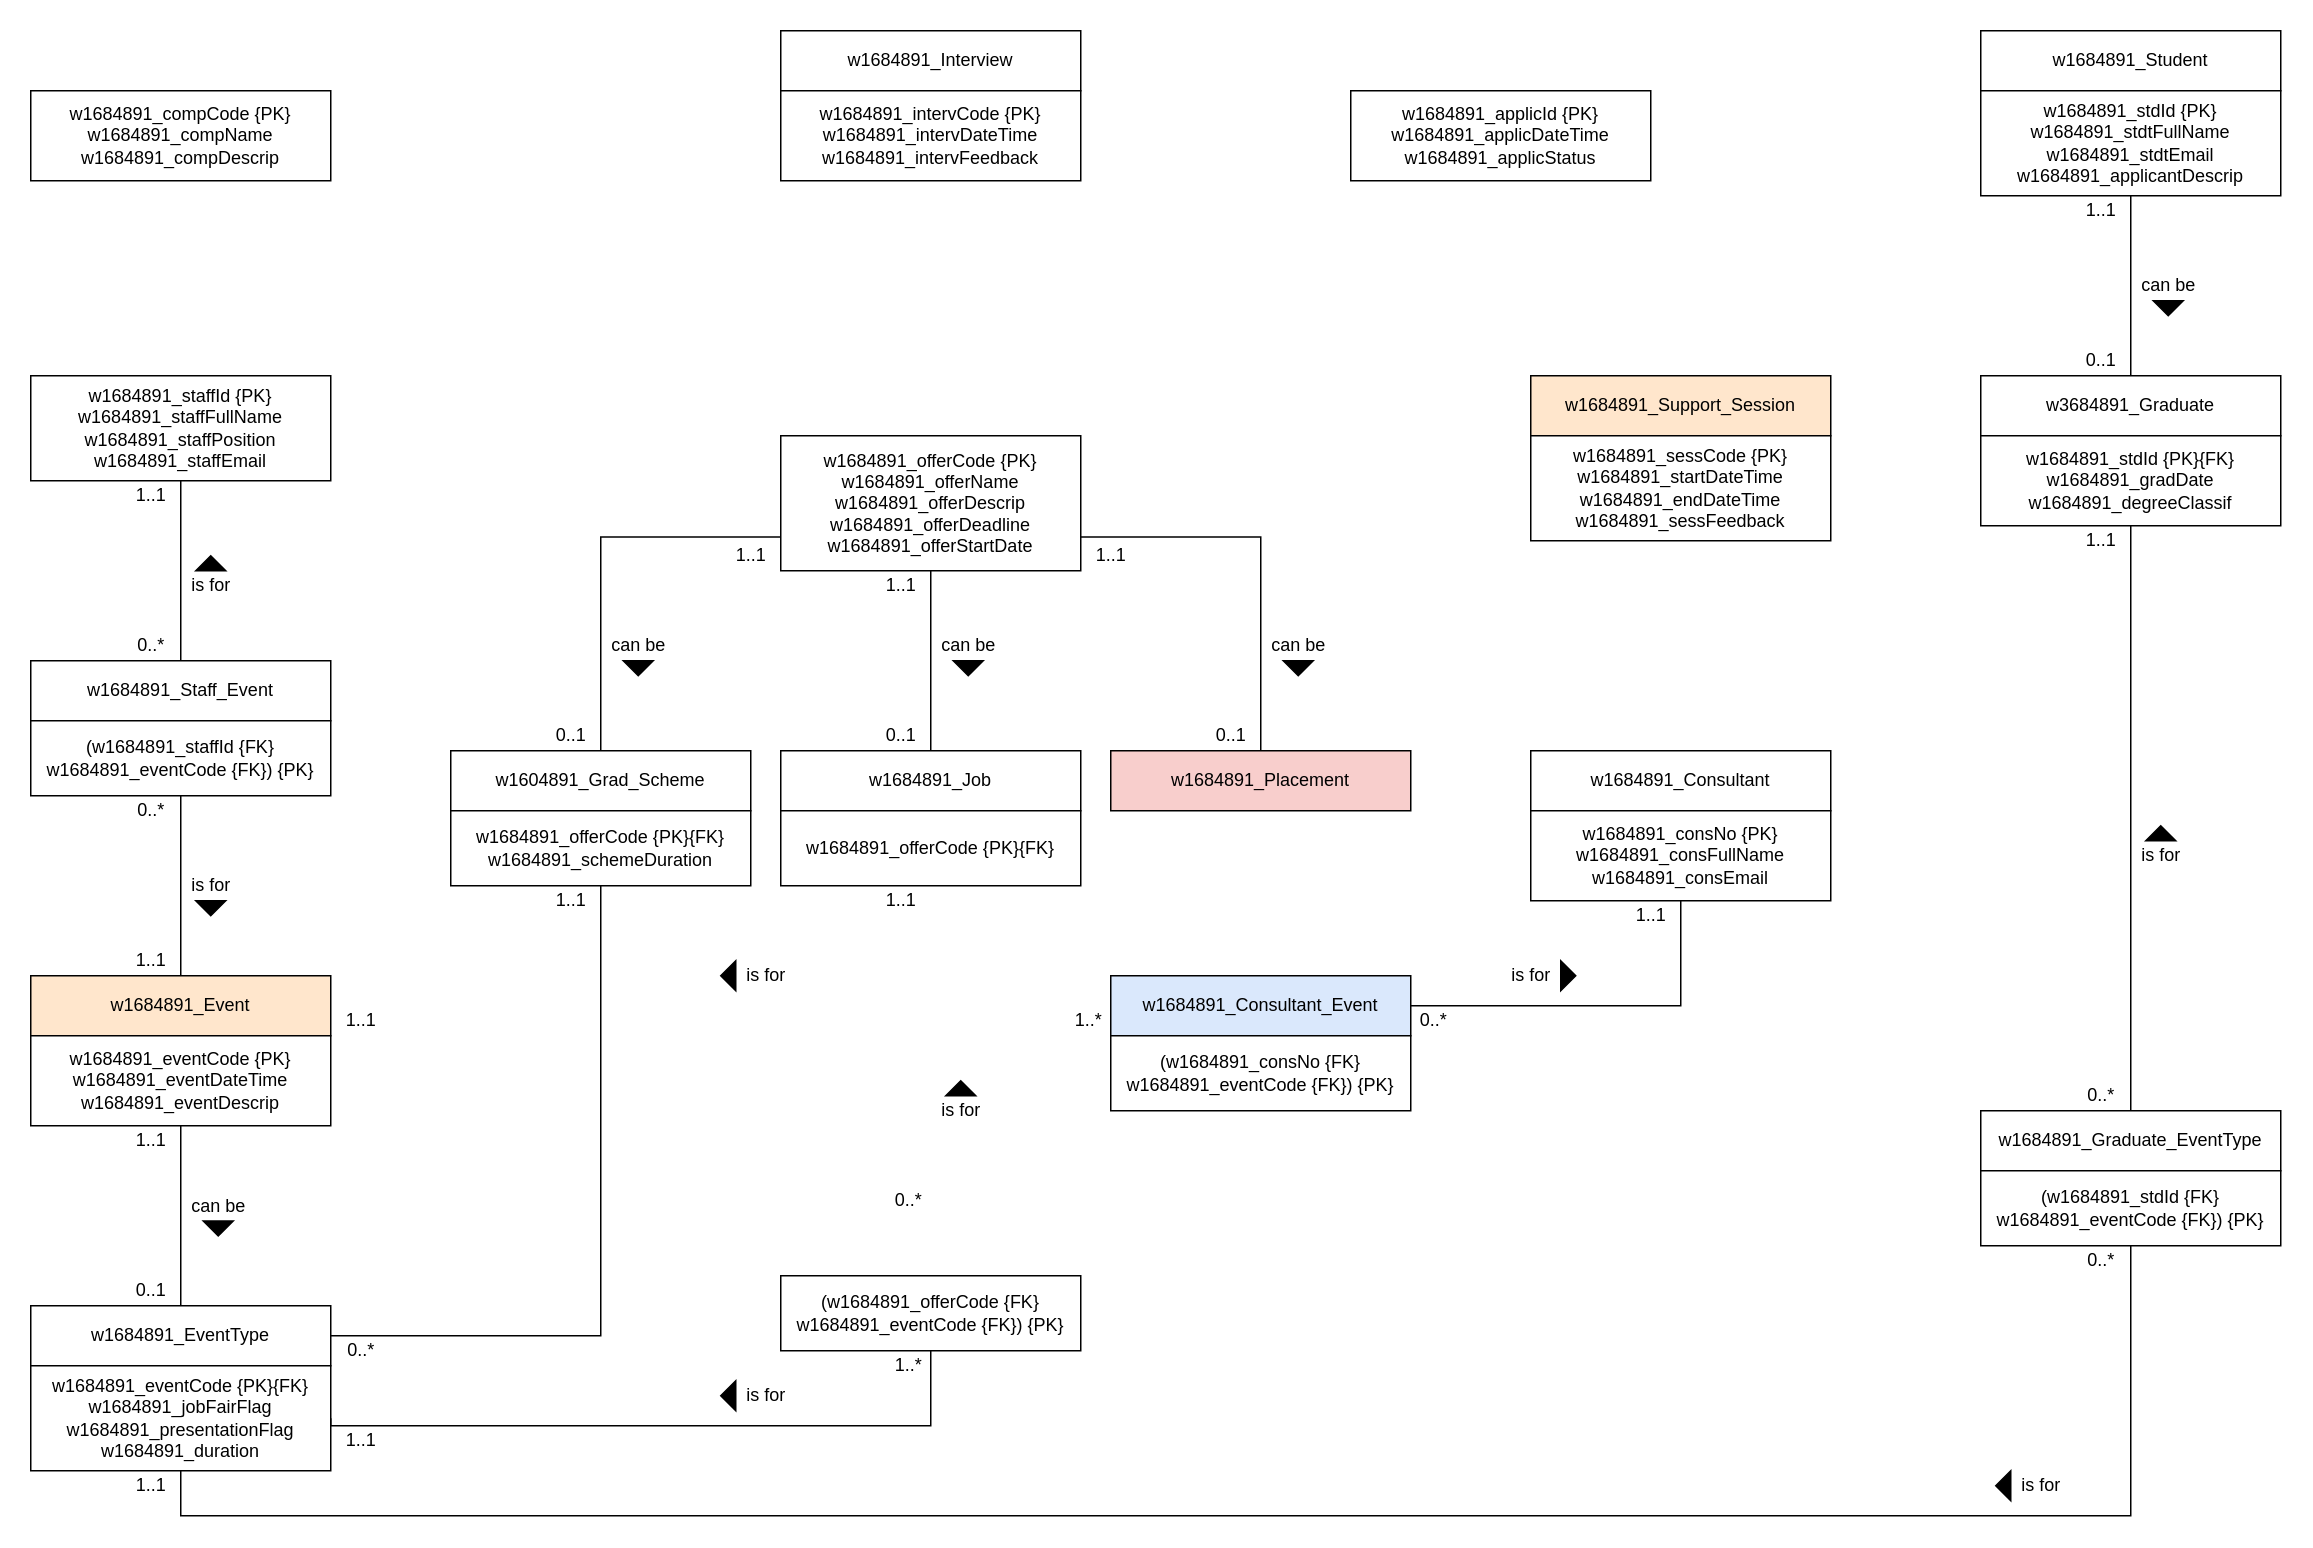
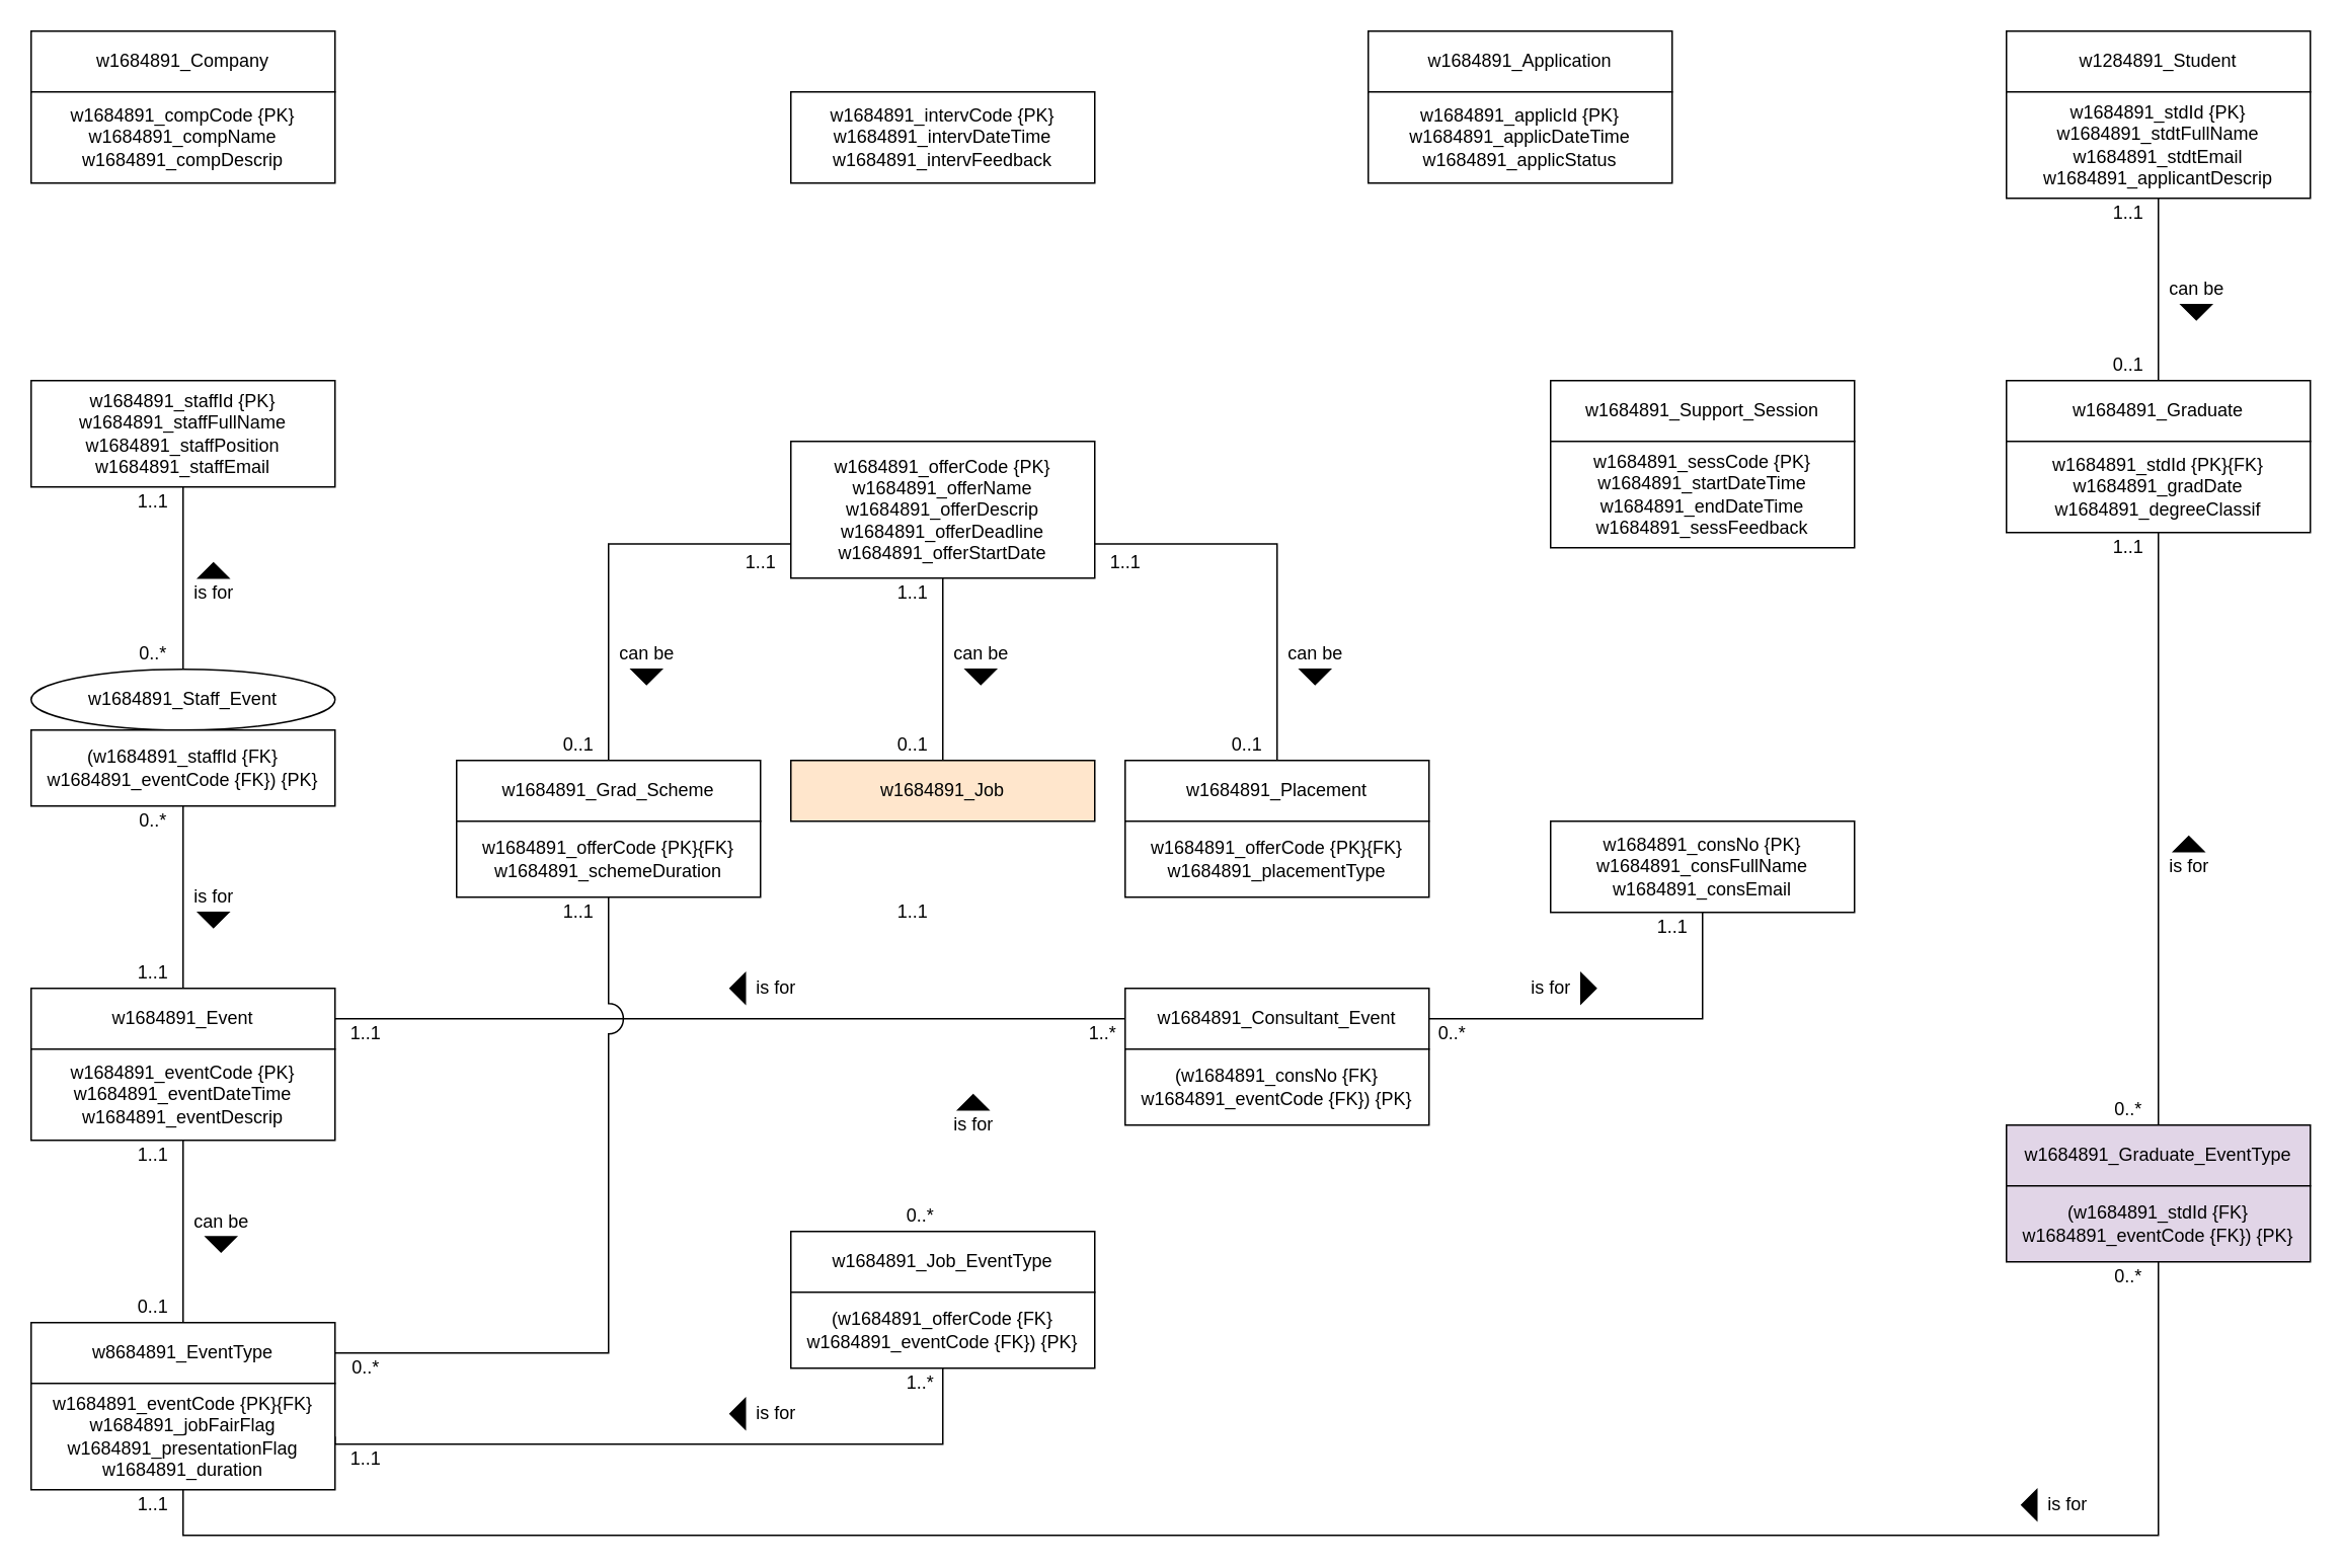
+ <mxCell id="3" value="w1684891_Company" style="rounded=0;whiteSpace=wrap;html=1;" vertex="1" parent="2"><mxGeometry width="200" height="40" as="geometry" /></mxCell>
- <mxCell id="9" value="w1684891_Interview" style="rounded=0;whiteSpace=wrap;html=1;" vertex="1" parent="8"><mxGeometry width="200" height="40" as="geometry" /></mxCell>
+ <mxCell id="12" value="w1684891_Application" style="rounded=0;whiteSpace=wrap;html=1;" vertex="1" parent="11"><mxGeometry width="200" height="40" as="geometry" /></mxCell>
- <mxCell id="23" value="w1684891_Student" style="rounded=0;whiteSpace=wrap;html=1;" vertex="1" parent="22"><mxGeometry width="200" height="40" as="geometry" /></mxCell>
+ <mxCell id="23" value="w1284891_Student" style="rounded=0;whiteSpace=wrap;html=1;" vertex="1" parent="22"><mxGeometry width="200" height="40" as="geometry" /></mxCell>
- <mxCell id="18" value="w1684891_Support_Session" style="rounded=0;whiteSpace=wrap;html=1;fillColor=#ffe6cc;" vertex="1" parent="17"><mxGeometry width="200" height="40" as="geometry" /></mxCell>
+ <mxCell id="18" value="w1684891_Support_Session" style="rounded=0;whiteSpace=wrap;html=1;" vertex="1" parent="17"><mxGeometry width="200" height="40" as="geometry" /></mxCell>
- <mxCell id="65" value="w3684891_Graduate" style="rounded=0;whiteSpace=wrap;html=1;" vertex="1" parent="64"><mxGeometry width="200" height="40" as="geometry" /></mxCell>
+ <mxCell id="65" value="w1684891_Graduate" style="rounded=0;whiteSpace=wrap;html=1;" vertex="1" parent="64"><mxGeometry width="200" height="40" as="geometry" /></mxCell>
- <mxCell id="80" value="w1684891_Staff_Event" style="rounded=0;whiteSpace=wrap;html=1;" vertex="1" parent="79"><mxGeometry width="200" height="40" as="geometry" /></mxCell>
+ <mxCell id="80" value="w1684891_Staff_Event" style="ellipse;whiteSpace=wrap;html=1;" vertex="1" parent="79"><mxGeometry width="200" height="40" as="geometry" /></mxCell>
- <mxCell id="34" value="w1604891_Grad_Scheme" style="rounded=0;whiteSpace=wrap;html=1;" vertex="1" parent="33"><mxGeometry width="200" height="40" as="geometry" /></mxCell>
+ <mxCell id="34" value="w1684891_Grad_Scheme" style="rounded=0;whiteSpace=wrap;html=1;" vertex="1" parent="33"><mxGeometry width="200" height="40" as="geometry" /></mxCell>
- <mxCell id="31" value="w1684891_Job" style="rounded=0;whiteSpace=wrap;html=1;" vertex="1" parent="30"><mxGeometry width="200" height="40" as="geometry" /></mxCell>
+ <mxCell id="31" value="w1684891_Job" style="rounded=0;whiteSpace=wrap;html=1;fillColor=#ffe6cc;" vertex="1" parent="30"><mxGeometry width="200" height="40" as="geometry" /></mxCell>
- <mxCell id="28" value="w1684891_Placement" style="rounded=0;whiteSpace=wrap;html=1;fillColor=#f8cecc;" vertex="1" parent="27"><mxGeometry width="200" height="40" as="geometry" /></mxCell>
+ <mxCell id="28" value="w1684891_Placement" style="rounded=0;whiteSpace=wrap;html=1;" vertex="1" parent="27"><mxGeometry width="200" height="40" as="geometry" /></mxCell>
- <mxCell id="15" value="w1684891_Consultant" style="rounded=0;whiteSpace=wrap;html=1;" vertex="1" parent="14"><mxGeometry width="200" height="40" as="geometry" /></mxCell>
- <mxCell id="32" value="&lt;span&gt;w1684891_offerCode {PK}{FK}&lt;/span&gt;" style="rounded=0;whiteSpace=wrap;html=1;" vertex="1" parent="30"><mxGeometry y="40" width="200" height="50" as="geometry" /></mxCell>
+ <mxCell id="29" value="w1684891_offerCode {PK}{FK}&lt;br&gt;&lt;span&gt;w1684891_placementType&lt;/span&gt;" style="rounded=0;whiteSpace=wrap;html=1;" vertex="1" parent="27"><mxGeometry y="40" width="200" height="50" as="geometry" /></mxCell>
- <mxCell id="6" value="w1684891_Event" style="rounded=0;whiteSpace=wrap;html=1;fillColor=#ffe6cc;" vertex="1" parent="5"><mxGeometry width="200" height="40" as="geometry" /></mxCell>
+ <mxCell id="6" value="w1684891_Event" style="rounded=0;whiteSpace=wrap;html=1;" vertex="1" parent="5"><mxGeometry width="200" height="40" as="geometry" /></mxCell>
+ <mxCell id="86" style="edgeStyle=orthogonalEdgeStyle;rounded=0;orthogonalLoop=1;jettySize=auto;html=1;exitX=0;exitY=0.5;exitDx=0;exitDy=0;entryX=1;entryY=0.5;entryDx=0;entryDy=0;endArrow=none;endFill=0;" edge="1" parent="1" source="83" target="6"><mxGeometry relative="1" as="geometry" /></mxCell>
- <mxCell id="83" value="w1684891_Consultant_Event" style="rounded=0;whiteSpace=wrap;html=1;fillColor=#dae8fc;" vertex="1" parent="82"><mxGeometry width="200" height="40" as="geometry" /></mxCell>
+ <mxCell id="83" value="w1684891_Consultant_Event" style="rounded=0;whiteSpace=wrap;html=1;" vertex="1" parent="82"><mxGeometry width="200" height="40" as="geometry" /></mxCell>
- <mxCell id="111" value="w1684891_Graduate_EventType" style="rounded=0;whiteSpace=wrap;html=1;" vertex="1" parent="110"><mxGeometry width="200" height="40" as="geometry" /></mxCell>
+ <mxCell id="111" value="w1684891_Graduate_EventType" style="rounded=0;whiteSpace=wrap;html=1;fillColor=#e1d5e7;" vertex="1" parent="110"><mxGeometry width="200" height="40" as="geometry" /></mxCell>
- <mxCell id="112" value="(w1684891_stdId {FK}&lt;br&gt;w1684891_eventCode {FK}) {PK}" style="rounded=0;whiteSpace=wrap;html=1;" vertex="1" parent="110"><mxGeometry y="40" width="200" height="50" as="geometry" /></mxCell>
+ <mxCell id="112" value="(w1684891_stdId {FK}&lt;br&gt;w1684891_eventCode {FK}) {PK}" style="rounded=0;whiteSpace=wrap;html=1;fillColor=#e1d5e7;" vertex="1" parent="110"><mxGeometry y="40" width="200" height="50" as="geometry" /></mxCell>
+ <mxCell id="97" value="w1684891_Job_EventType" style="rounded=0;whiteSpace=wrap;html=1;" vertex="1" parent="96"><mxGeometry width="200" height="40" as="geometry" /></mxCell>
- <mxCell id="52" value="w1684891_EventType" style="rounded=0;whiteSpace=wrap;html=1;" vertex="1" parent="51"><mxGeometry width="200" height="40" as="geometry" /></mxCell>
+ <mxCell id="52" value="w8684891_EventType" style="rounded=0;whiteSpace=wrap;html=1;" vertex="1" parent="51"><mxGeometry width="200" height="40" as="geometry" /></mxCell>
